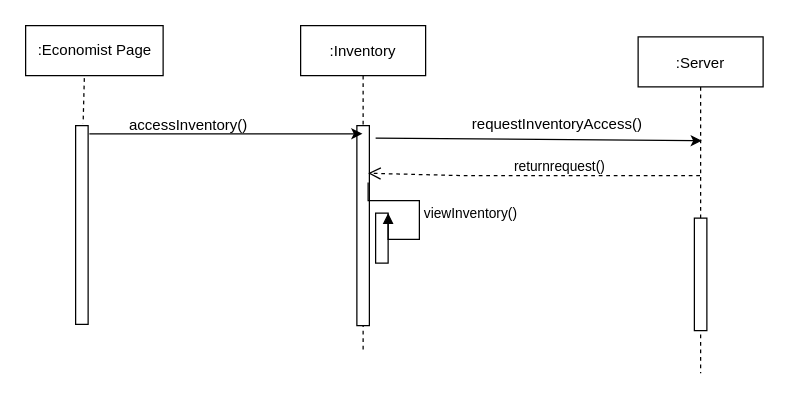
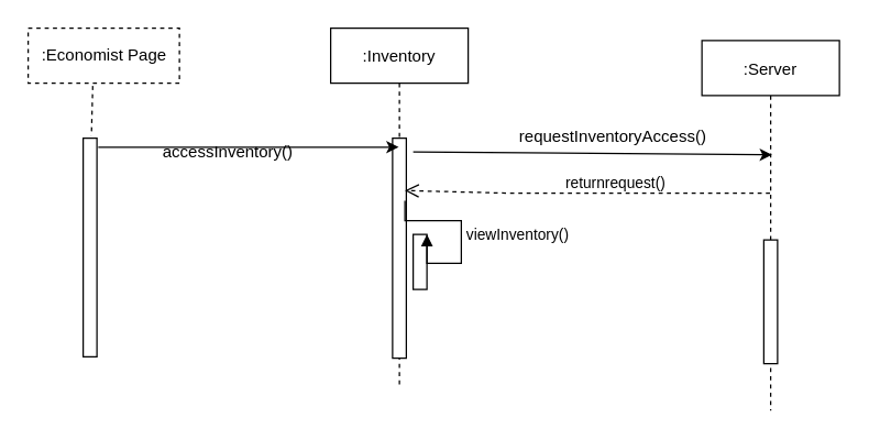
- <mxCell id="9" value=":Economist Page" style="html=1;" vertex="1" parent="1"><mxGeometry x="20" y="20" width="110" height="40" as="geometry" /></mxCell>
+ <mxCell id="9" value=":Economist Page" style="html=1;dashed=1;" vertex="1" parent="1"><mxGeometry x="20" y="20" width="110" height="40" as="geometry" /></mxCell>
- <mxCell id="12" value="accessInventory()" style="text;html=1;align=center;verticalAlign=middle;resizable=0;points=[];autosize=1;strokeColor=none;" vertex="1" parent="1"><mxGeometry x="95" y="90" width="110" height="20" as="geometry" /></mxCell>
+ <mxCell id="12" value="accessInventory()" style="text;html=1;align=center;verticalAlign=middle;resizable=0;points=[];autosize=1;strokeColor=none;" vertex="1" parent="1"><mxGeometry x="110" y="100" width="110" height="20" as="geometry" /></mxCell>
